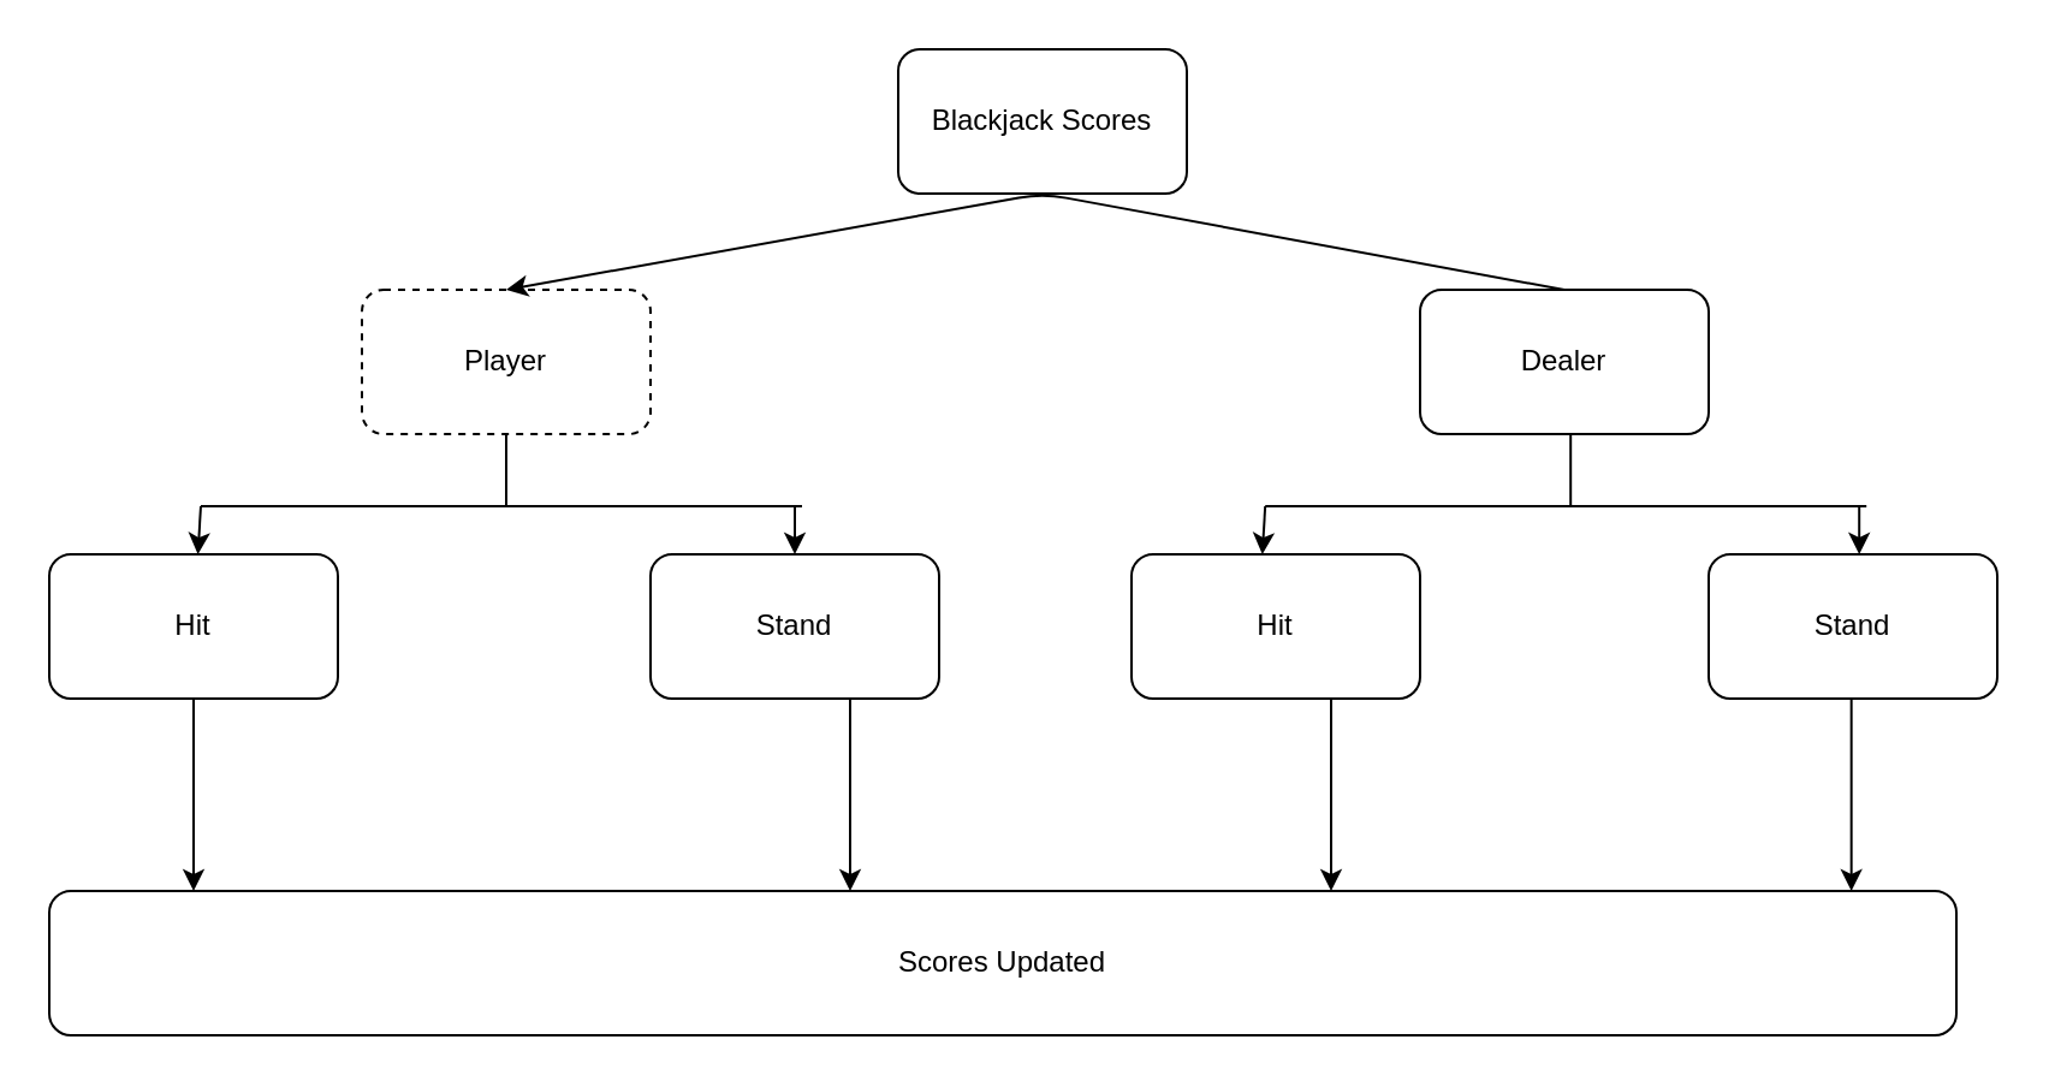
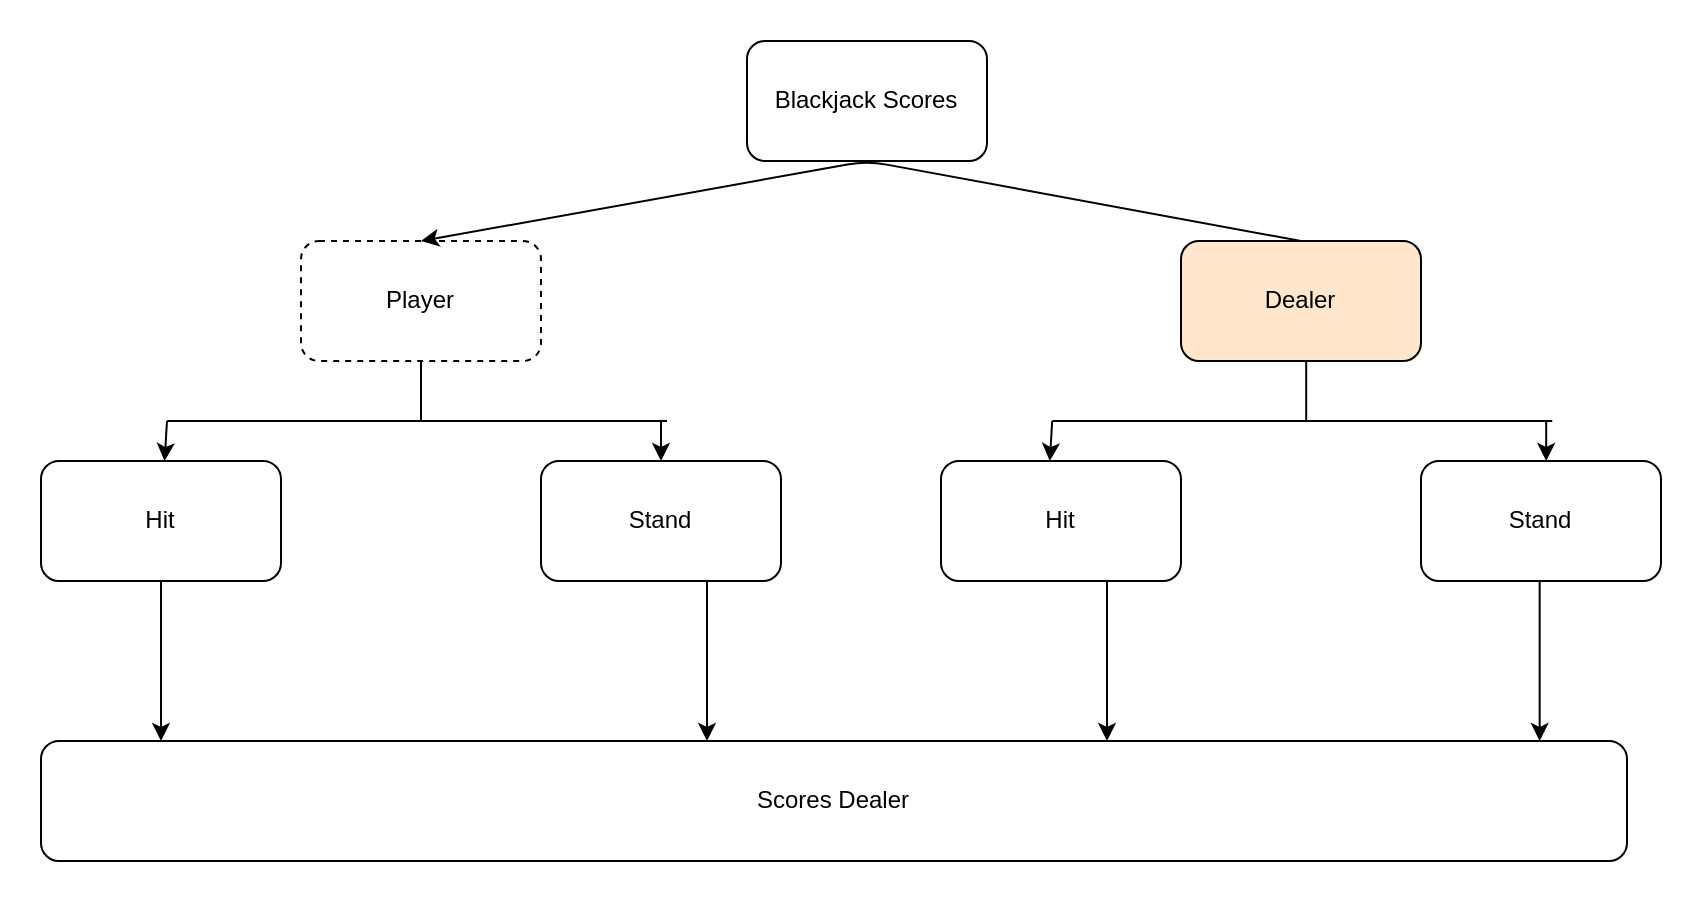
- <mxCell id="4" value="Dealer" style="rounded=1;whiteSpace=wrap;html=1;" vertex="1" parent="1"><mxGeometry x="590" y="120" width="120" height="60" as="geometry" /></mxCell>
+ <mxCell id="4" value="Dealer" style="rounded=1;whiteSpace=wrap;html=1;fillColor=#ffe6cc;" vertex="1" parent="1"><mxGeometry x="590" y="120" width="120" height="60" as="geometry" /></mxCell>
- <mxCell id="18" value="Scores Updated" style="rounded=1;whiteSpace=wrap;html=1;" vertex="1" parent="1"><mxGeometry x="20" y="370" width="793" height="60" as="geometry" /></mxCell>
+ <mxCell id="18" value="Scores Dealer" style="rounded=1;whiteSpace=wrap;html=1;" vertex="1" parent="1"><mxGeometry x="20" y="370" width="793" height="60" as="geometry" /></mxCell>
